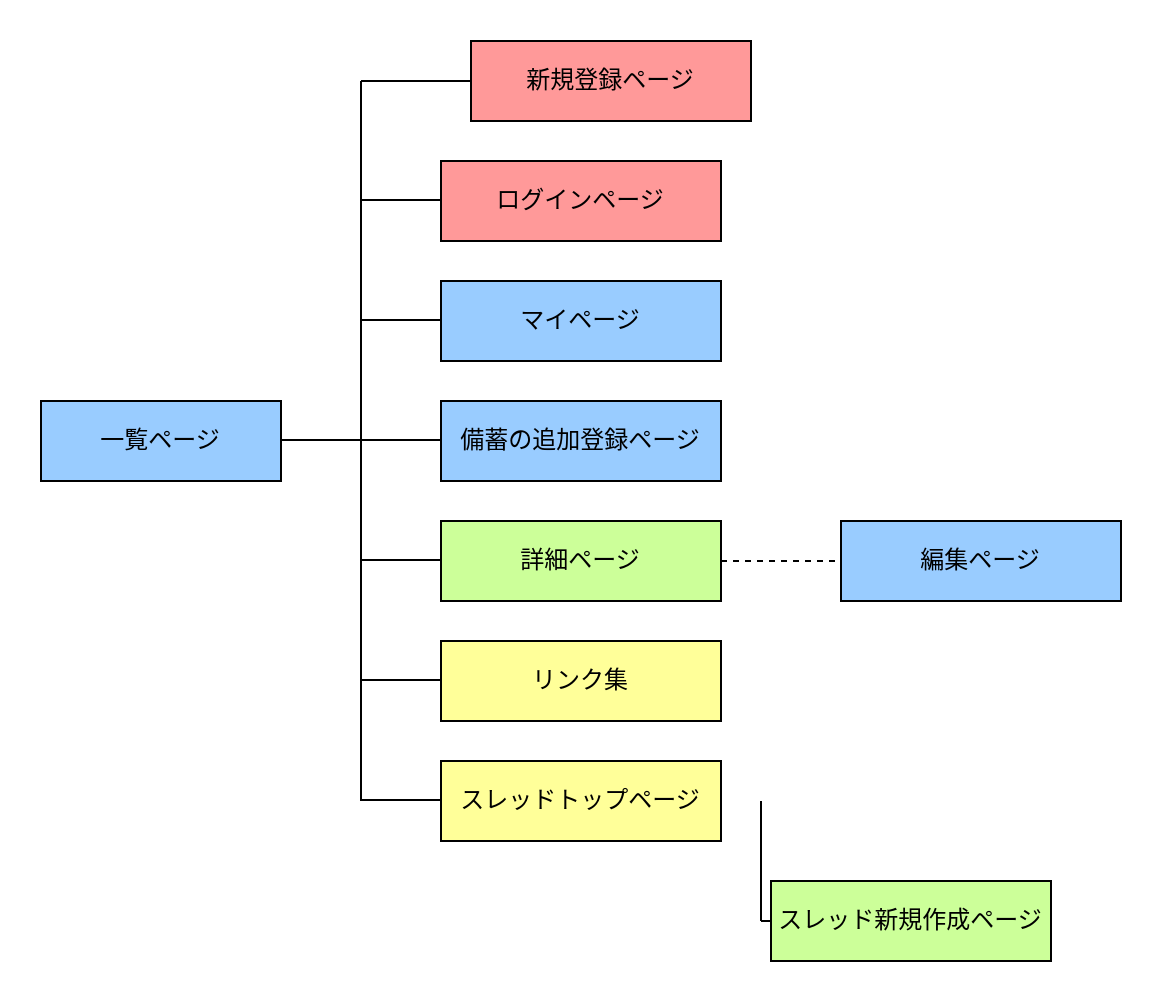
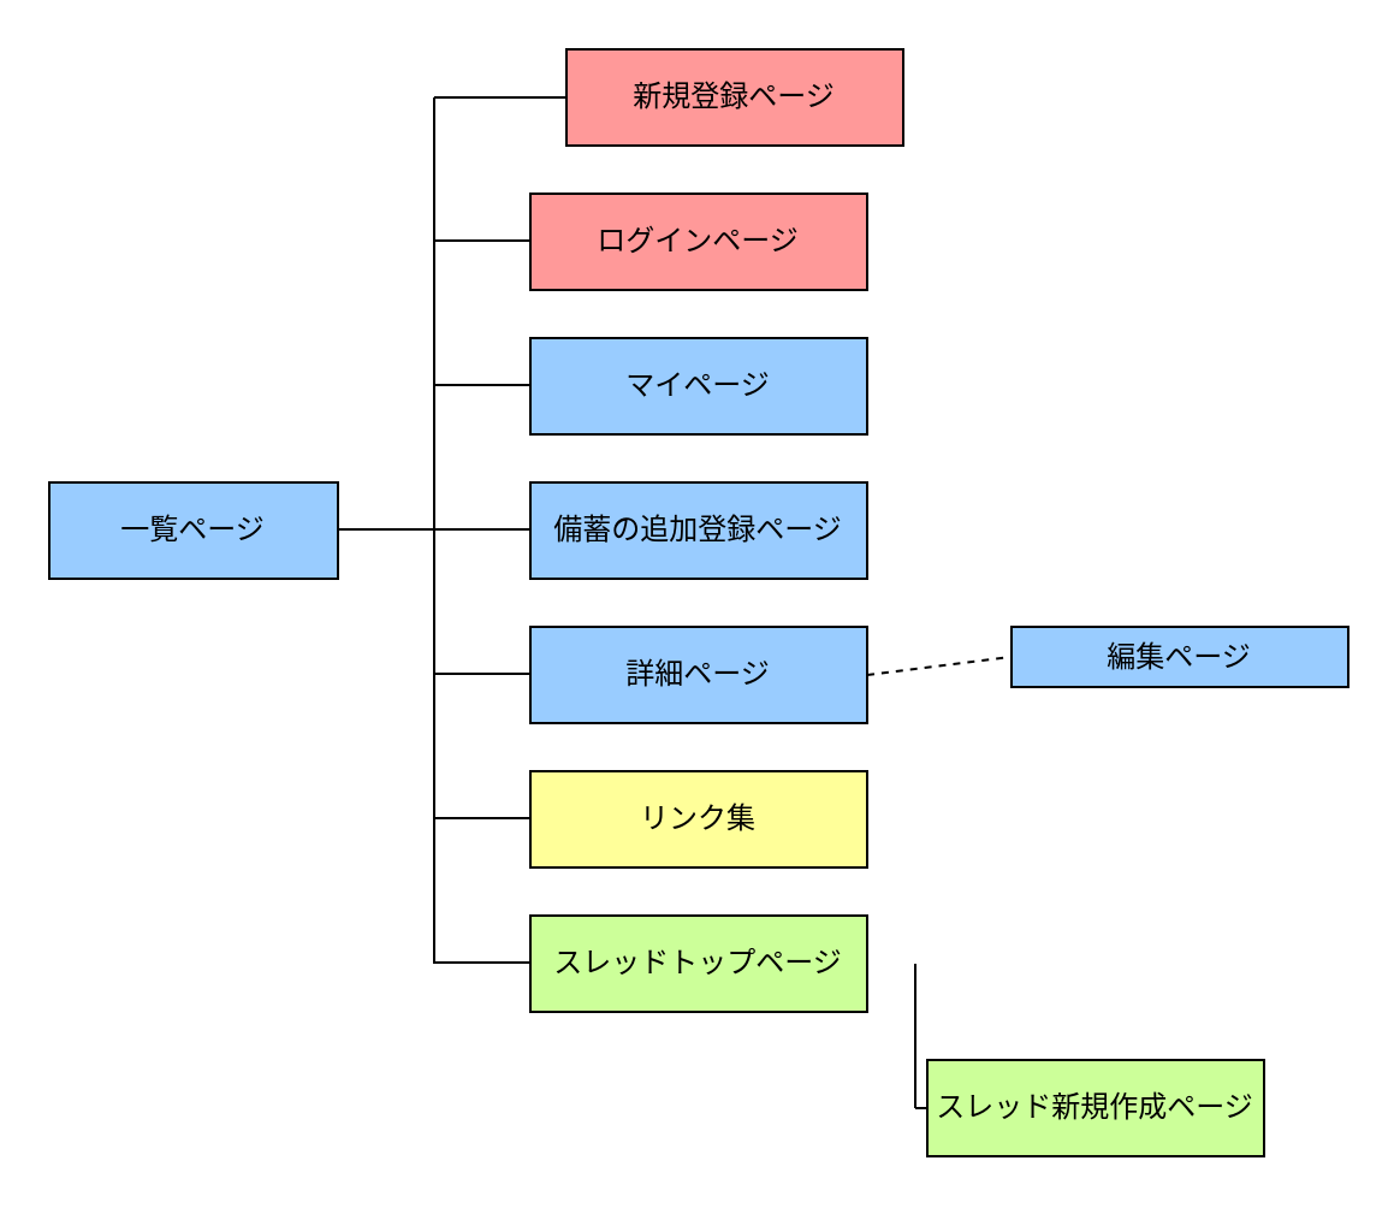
- <mxCell id="9" value="詳細ページ" style="rounded=0;whiteSpace=wrap;html=1;fillColor=#ccff99;" vertex="1" parent="1"><mxGeometry x="220" y="260" width="140" height="40" as="geometry" /></mxCell>
+ <mxCell id="9" value="詳細ページ" style="rounded=0;whiteSpace=wrap;html=1;fillColor=#99CCFF;" vertex="1" parent="1"><mxGeometry x="220" y="260" width="140" height="40" as="geometry" /></mxCell>
- <mxCell id="12" value="編集ページ" style="rounded=0;whiteSpace=wrap;html=1;fontStyle=0;fillColor=#99CCFF;" vertex="1" parent="1"><mxGeometry x="420" y="260" width="140" height="40" as="geometry" /></mxCell>
+ <mxCell id="12" value="編集ページ" style="rounded=0;whiteSpace=wrap;html=1;fontStyle=0;fillColor=#99CCFF;" vertex="1" parent="1"><mxGeometry x="420" y="260" width="140" height="25" as="geometry" /></mxCell>
- <mxCell id="11" value="スレッドトップページ" style="rounded=0;whiteSpace=wrap;html=1;fillColor=#ffff99;" vertex="1" parent="1"><mxGeometry x="220" y="380" width="140" height="40" as="geometry" /></mxCell>
+ <mxCell id="11" value="スレッドトップページ" style="rounded=0;whiteSpace=wrap;html=1;fillColor=#CCFF99;" vertex="1" parent="1"><mxGeometry x="220" y="380" width="140" height="40" as="geometry" /></mxCell>
